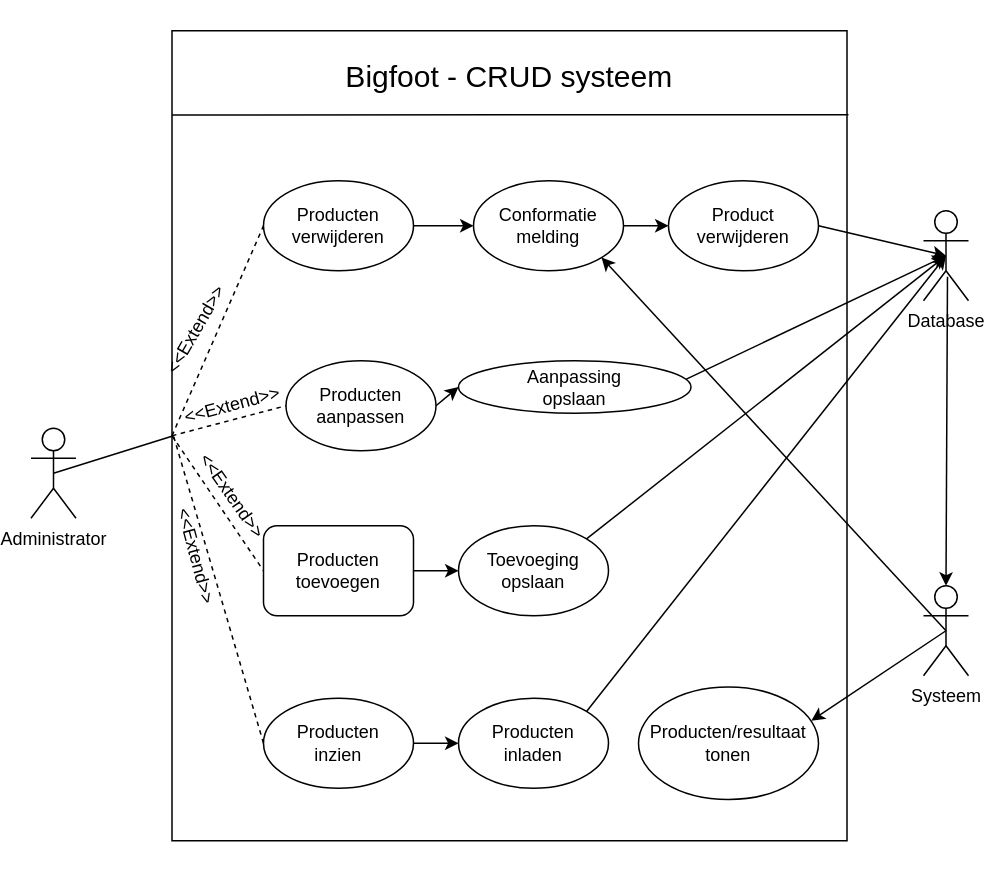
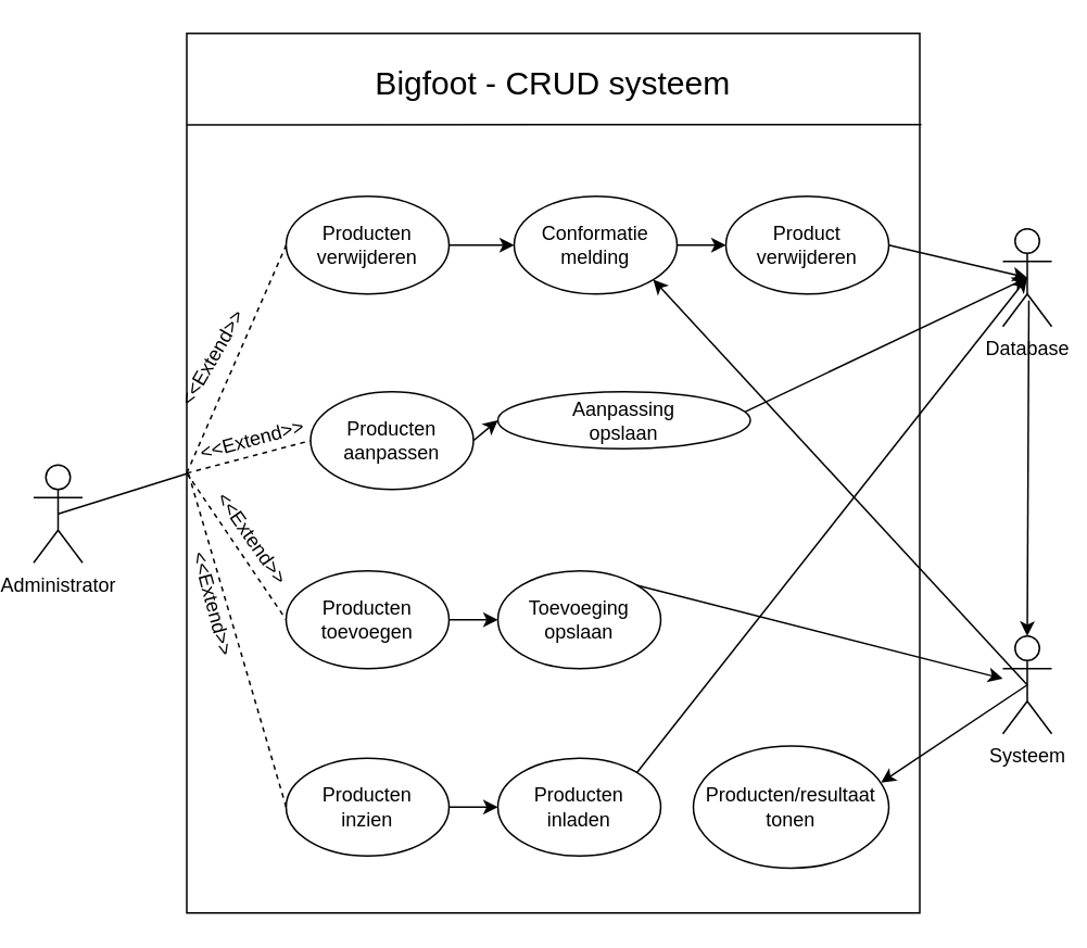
- <mxCell id="28" value="" style="endArrow=classic;html=1;exitX=1;exitY=0;exitDx=0;exitDy=0;entryX=0.5;entryY=0.5;entryDx=0;entryDy=0;entryPerimeter=0;" parent="1" source="24" target="4" edge="1"><mxGeometry width="50" height="50" relative="1" as="geometry"><mxPoint x="365" y="330" as="sourcePoint" /><mxPoint x="415" y="280" as="targetPoint" /></mxGeometry></mxCell>
+ <mxCell id="28" value="" style="endArrow=classic;html=1;exitX=1;exitY=0;exitDx=0;exitDy=0;" parent="1" source="24" target="5" edge="1"><mxGeometry width="50" height="50" relative="1" as="geometry"><mxPoint x="365" y="330" as="sourcePoint" /><mxPoint x="415" y="280" as="targetPoint" /></mxGeometry></mxCell>
- <mxCell id="11" value="&lt;div&gt;Producten&lt;/div&gt;&lt;div&gt;toevoegen&lt;br&gt;&lt;/div&gt;" style="whiteSpace=wrap;html=1;rounded=1;" parent="1" vertex="1"><mxGeometry x="175" y="350" width="100" height="60" as="geometry" /></mxCell>
+ <mxCell id="11" value="&lt;div&gt;Producten&lt;/div&gt;&lt;div&gt;toevoegen&lt;br&gt;&lt;/div&gt;" style="ellipse;whiteSpace=wrap;html=1;" parent="1" vertex="1"><mxGeometry x="175" y="350" width="100" height="60" as="geometry" /></mxCell>
